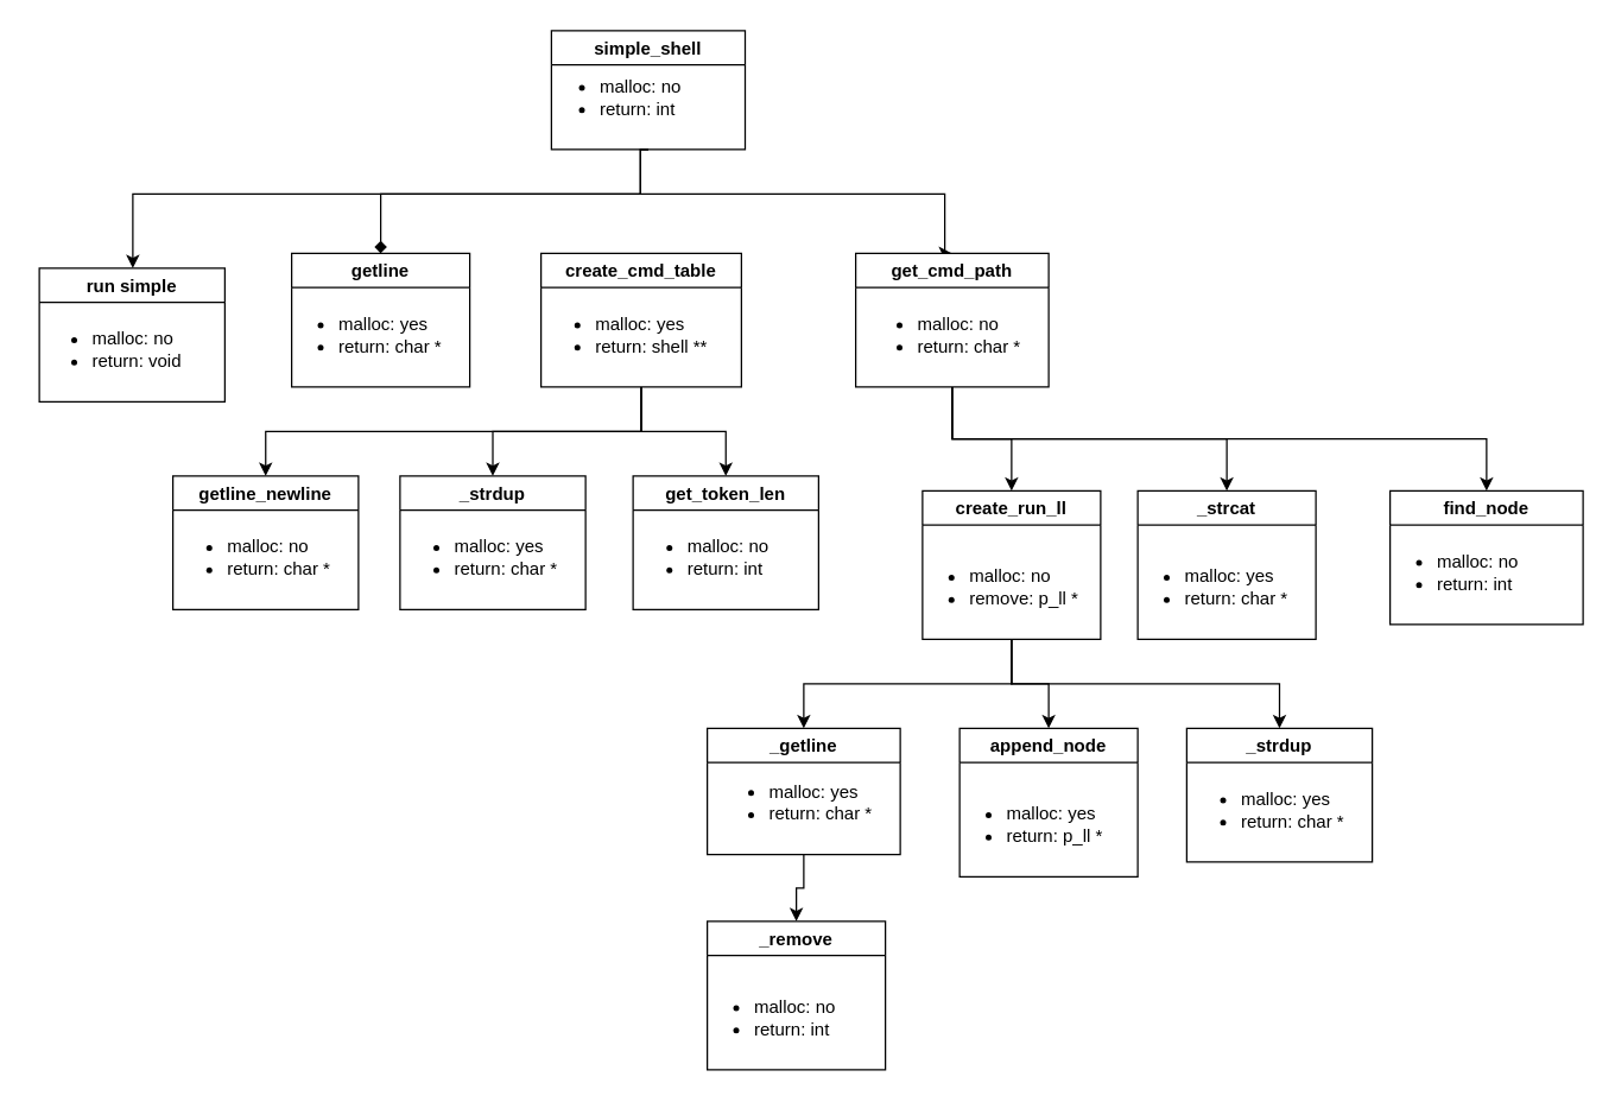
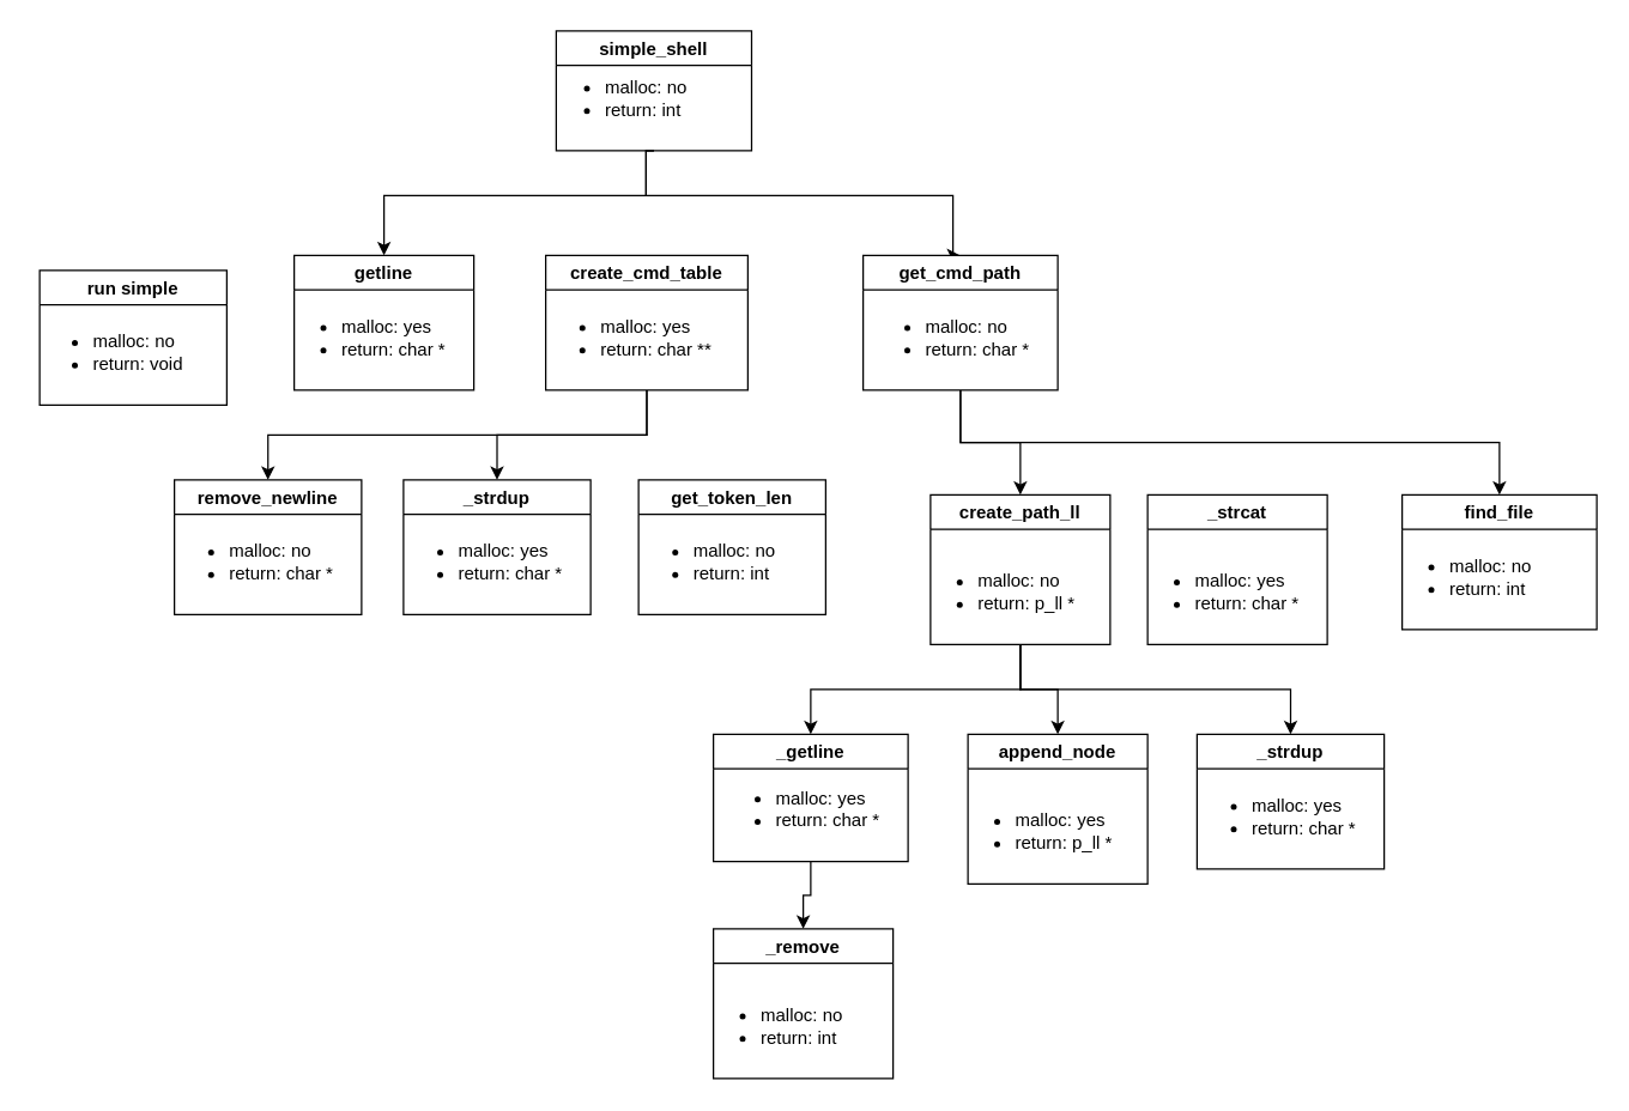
- <mxCell id="4" style="edgeStyle=orthogonalEdgeStyle;rounded=0;orthogonalLoop=1;jettySize=auto;html=1;exitX=0.5;exitY=1;exitDx=0;exitDy=0;" edge="1" parent="1" source="5" target="35"><mxGeometry relative="1" as="geometry"><Array as="points"><mxPoint x="431" y="130" /><mxPoint x="89" y="130" /></Array></mxGeometry></mxCell>
- <mxCell id="3" style="edgeStyle=orthogonalEdgeStyle;rounded=0;orthogonalLoop=1;jettySize=auto;html=1;exitX=0.5;exitY=1;exitDx=0;exitDy=0;entryX=0.5;entryY=0;entryDx=0;entryDy=0;endArrow=diamond;" edge="1" parent="1" source="5" target="39"><mxGeometry relative="1" as="geometry"><Array as="points"><mxPoint x="431" y="130" /><mxPoint x="256" y="130" /></Array></mxGeometry></mxCell>
+ <mxCell id="3" style="edgeStyle=orthogonalEdgeStyle;rounded=0;orthogonalLoop=1;jettySize=auto;html=1;exitX=0.5;exitY=1;exitDx=0;exitDy=0;entryX=0.5;entryY=0;entryDx=0;entryDy=0;" edge="1" parent="1" source="5" target="39"><mxGeometry relative="1" as="geometry"><Array as="points"><mxPoint x="431" y="130" /><mxPoint x="256" y="130" /></Array></mxGeometry></mxCell>
- <mxCell id="28" value="&lt;ul&gt;&lt;li&gt;malloc: yes&lt;/li&gt;&lt;li style=&quot;&quot;&gt;return: shell **&lt;/li&gt;&lt;/ul&gt;" style="text;html=1;align=left;verticalAlign=middle;resizable=1;points=[];autosize=1;strokeColor=none;fillColor=none;movable=1;rotatable=1;deletable=1;editable=1;locked=0;connectable=1;" vertex="1" parent="27"><mxGeometry x="-5" y="20" width="140" height="70" as="geometry" /></mxCell>
+ <mxCell id="28" value="&lt;ul&gt;&lt;li&gt;malloc: yes&lt;/li&gt;&lt;li style=&quot;&quot;&gt;return: char **&lt;/li&gt;&lt;/ul&gt;" style="text;html=1;align=left;verticalAlign=middle;resizable=1;points=[];autosize=1;strokeColor=none;fillColor=none;movable=1;rotatable=1;deletable=1;editable=1;locked=0;connectable=1;" vertex="1" parent="27"><mxGeometry x="-5" y="20" width="140" height="70" as="geometry" /></mxCell>
- <mxCell id="25" style="edgeStyle=orthogonalEdgeStyle;rounded=0;orthogonalLoop=1;jettySize=auto;html=1;exitX=0.5;exitY=1;exitDx=0;exitDy=0;" edge="1" parent="1" source="27" target="12"><mxGeometry relative="1" as="geometry" /></mxCell>
- <mxCell id="15" style="edgeStyle=orthogonalEdgeStyle;rounded=0;orthogonalLoop=1;jettySize=auto;html=1;exitX=0.5;exitY=1;exitDx=0;exitDy=0;entryX=0.5;entryY=0;entryDx=0;entryDy=0;" edge="1" parent="1" source="17" target="33"><mxGeometry relative="1" as="geometry" /></mxCell>
- <mxCell id="10" value="getline_newline" style="swimlane;" vertex="1" parent="1"><mxGeometry x="116" y="320" width="125" height="90" as="geometry" /></mxCell>
+ <mxCell id="10" value="remove_newline" style="swimlane;" vertex="1" parent="1"><mxGeometry x="116" y="320" width="125" height="90" as="geometry" /></mxCell>
- <mxCell id="22" value="create_run_ll" style="swimlane;movable=1;resizable=1;rotatable=1;deletable=1;editable=1;locked=0;connectable=1;" vertex="1" parent="1"><mxGeometry x="621" y="330" width="120" height="100" as="geometry" /></mxCell>
+ <mxCell id="22" value="create_path_ll" style="swimlane;movable=1;resizable=1;rotatable=1;deletable=1;editable=1;locked=0;connectable=1;" vertex="1" parent="1"><mxGeometry x="621" y="330" width="120" height="100" as="geometry" /></mxCell>
- <mxCell id="41" value="find_node" style="swimlane;" vertex="1" parent="1"><mxGeometry x="936" y="330" width="130" height="90" as="geometry" /></mxCell>
+ <mxCell id="41" value="find_file" style="swimlane;" vertex="1" parent="1"><mxGeometry x="936" y="330" width="130" height="90" as="geometry" /></mxCell>
- <mxCell id="23" value="&lt;ul&gt;&lt;li&gt;malloc: no&lt;/li&gt;&lt;li style=&quot;&quot;&gt;remove: p_ll *&lt;/li&gt;&lt;/ul&gt;" style="text;html=1;align=left;verticalAlign=middle;resizable=1;points=[];autosize=1;strokeColor=none;fillColor=none;movable=1;rotatable=1;deletable=1;editable=1;locked=0;connectable=1;" vertex="1" parent="22"><mxGeometry x="-10" y="30" width="130" height="70" as="geometry" /></mxCell>
+ <mxCell id="23" value="&lt;ul&gt;&lt;li&gt;malloc: no&lt;/li&gt;&lt;li style=&quot;&quot;&gt;return: p_ll *&lt;/li&gt;&lt;/ul&gt;" style="text;html=1;align=left;verticalAlign=middle;resizable=1;points=[];autosize=1;strokeColor=none;fillColor=none;movable=1;rotatable=1;deletable=1;editable=1;locked=0;connectable=1;" vertex="1" parent="22"><mxGeometry x="-10" y="30" width="130" height="70" as="geometry" /></mxCell>
